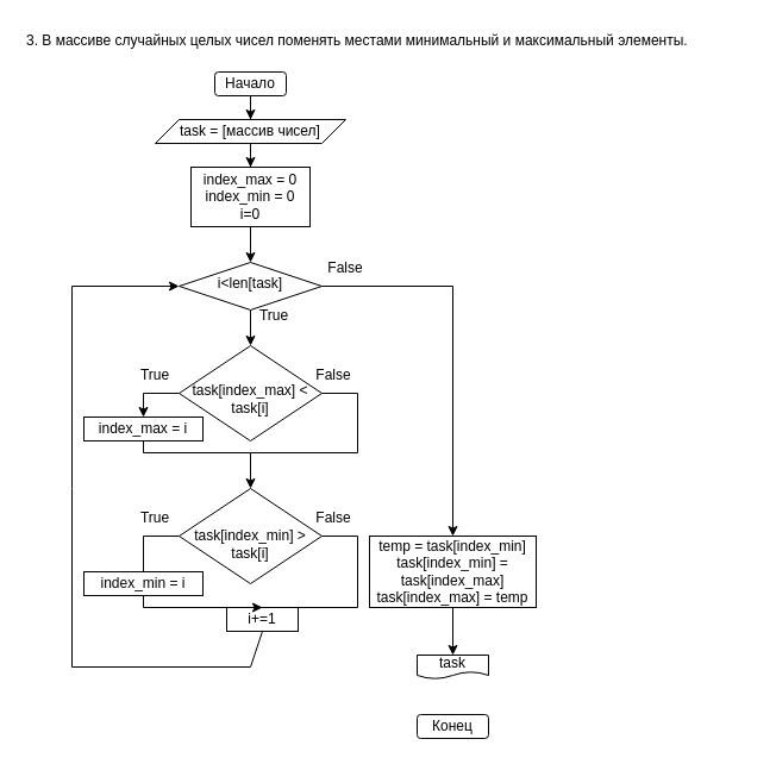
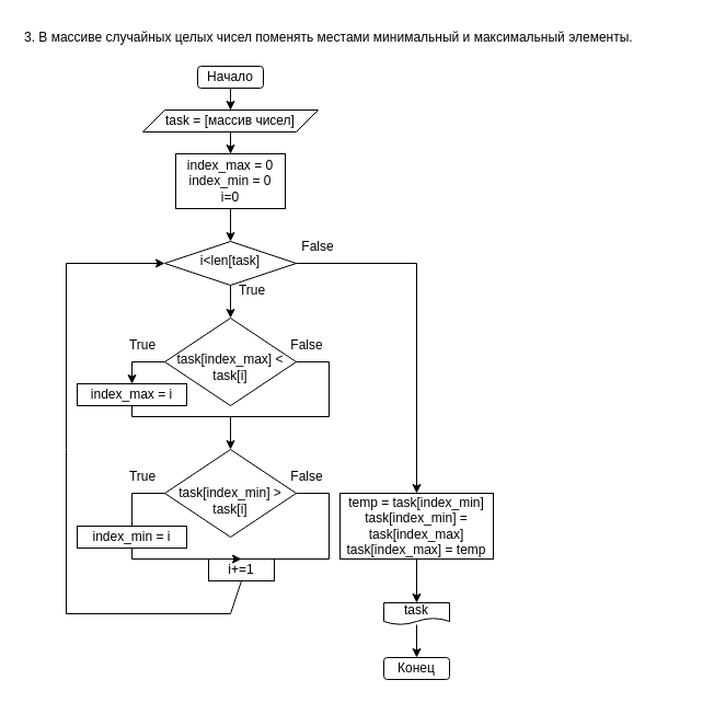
+ <mxCell id="19" value="" style="edgeStyle=orthogonalEdgeStyle;rounded=0;orthogonalLoop=1;jettySize=auto;html=1;" edge="1" parent="1" source="20" target="25"><mxGeometry relative="1" as="geometry" /></mxCell>
